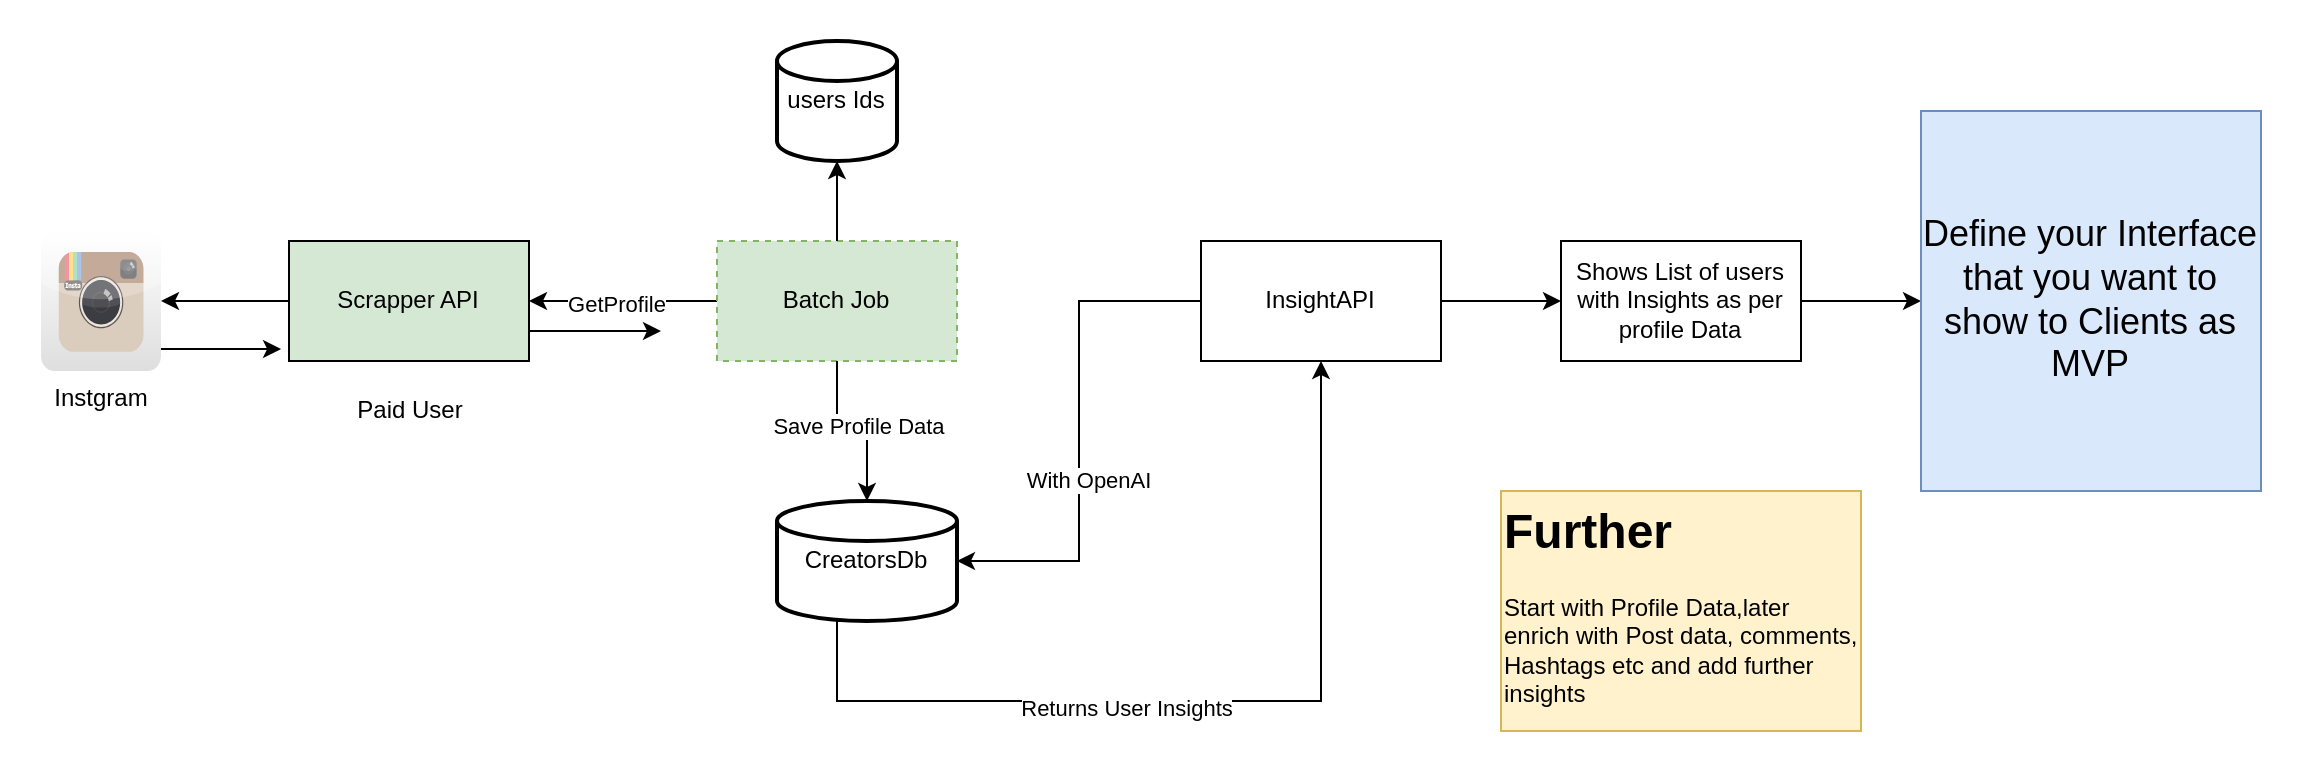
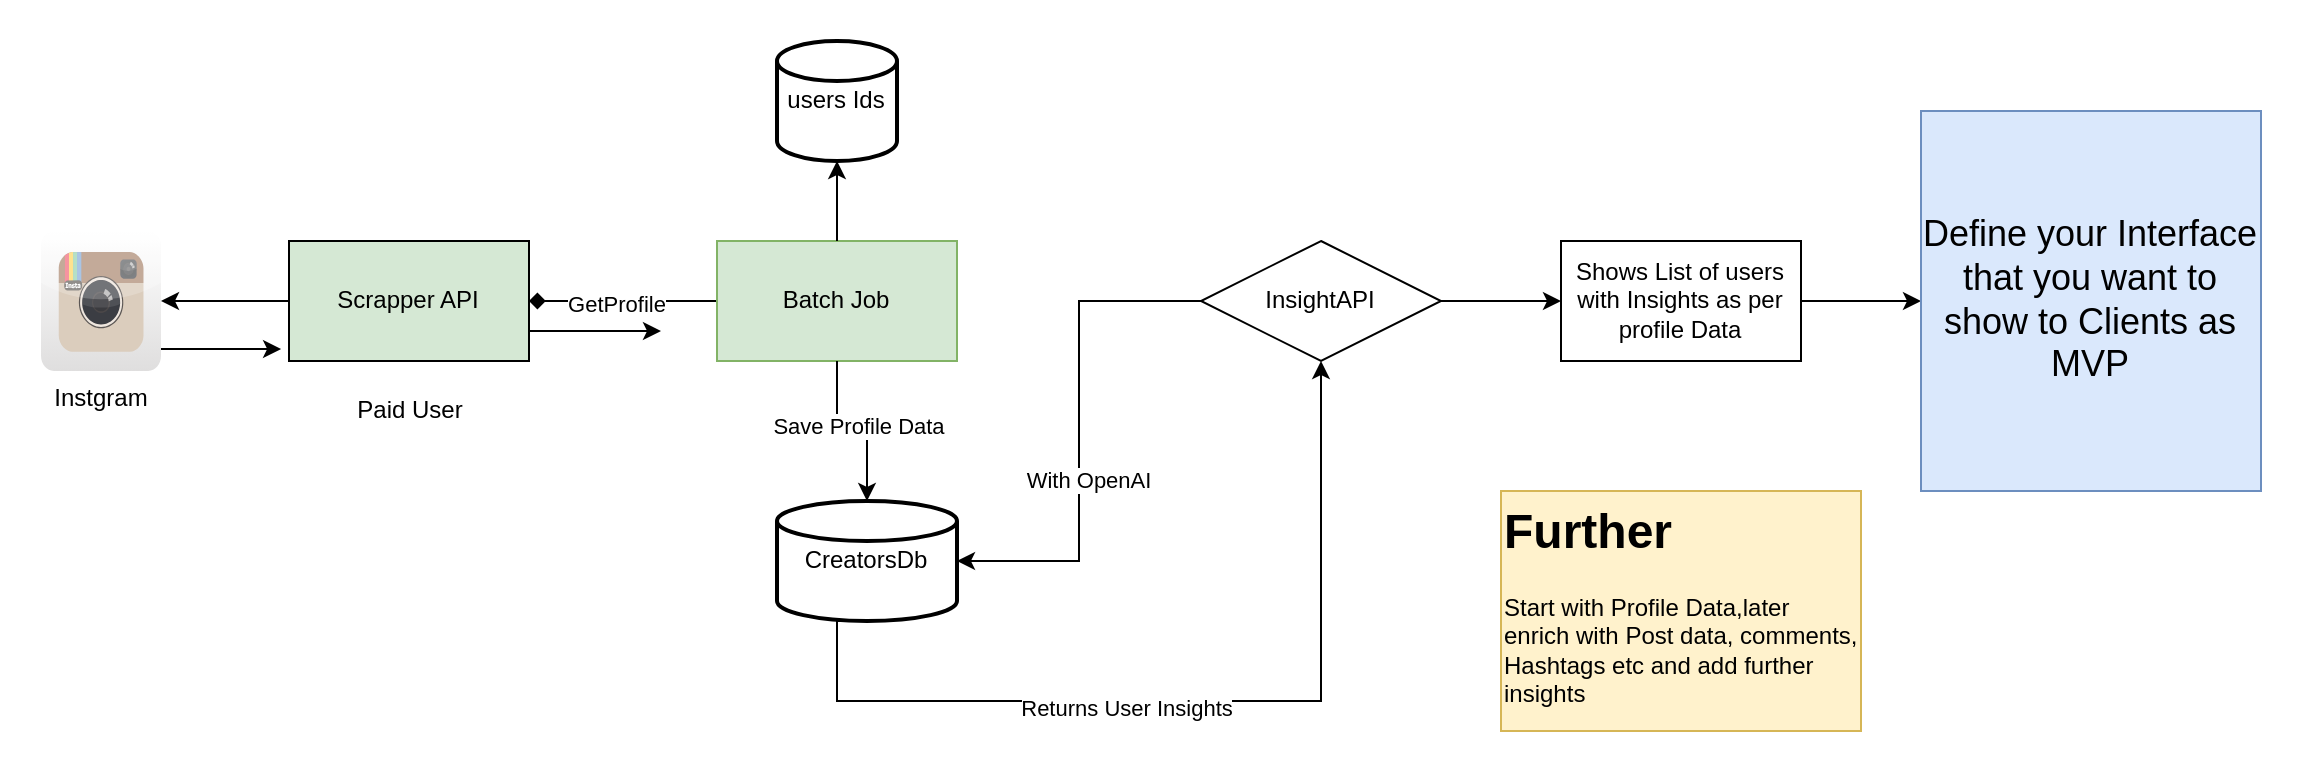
- <mxCell id="6" style="edgeStyle=orthogonalEdgeStyle;rounded=0;orthogonalLoop=1;jettySize=auto;html=1;exitX=0;exitY=0.5;exitDx=0;exitDy=0;entryX=1;entryY=0.5;entryDx=0;entryDy=0;" parent="1" source="8" target="5" edge="1"><mxGeometry relative="1" as="geometry" /></mxCell>
+ <mxCell id="6" style="edgeStyle=orthogonalEdgeStyle;rounded=0;orthogonalLoop=1;jettySize=auto;html=1;exitX=0;exitY=0.5;exitDx=0;exitDy=0;entryX=1;entryY=0.5;entryDx=0;entryDy=0;endArrow=diamond;" parent="1" source="8" target="5" edge="1"><mxGeometry relative="1" as="geometry" /></mxCell>
- <mxCell id="8" value="Batch Job" style="rounded=0;whiteSpace=wrap;html=1;fillColor=#d5e8d4;strokeColor=#82b366;dashed=1;" parent="1" vertex="1"><mxGeometry x="358" y="120" width="120" height="60" as="geometry" /></mxCell>
+ <mxCell id="8" value="Batch Job" style="rounded=0;whiteSpace=wrap;html=1;fillColor=#d5e8d4;strokeColor=#82b366;" parent="1" vertex="1"><mxGeometry x="358" y="120" width="120" height="60" as="geometry" /></mxCell>
- <mxCell id="17" value="InsightAPI" style="rounded=0;whiteSpace=wrap;html=1;" parent="1" vertex="1"><mxGeometry x="600" y="120" width="120" height="60" as="geometry" /></mxCell>
+ <mxCell id="17" value="InsightAPI" style="rhombus;whiteSpace=wrap;html=1;" parent="1" vertex="1"><mxGeometry x="600" y="120" width="120" height="60" as="geometry" /></mxCell>
